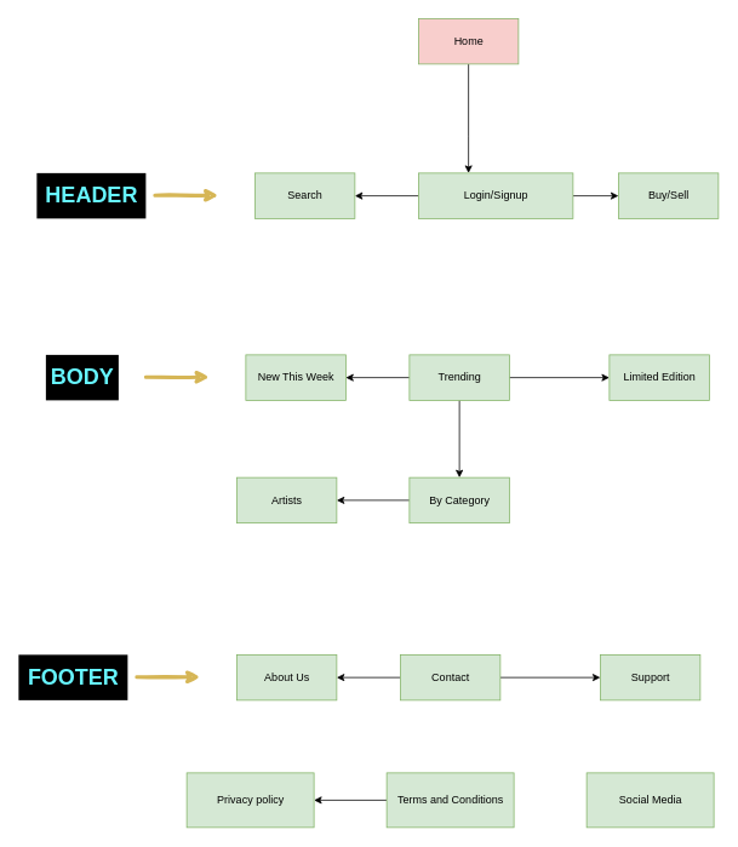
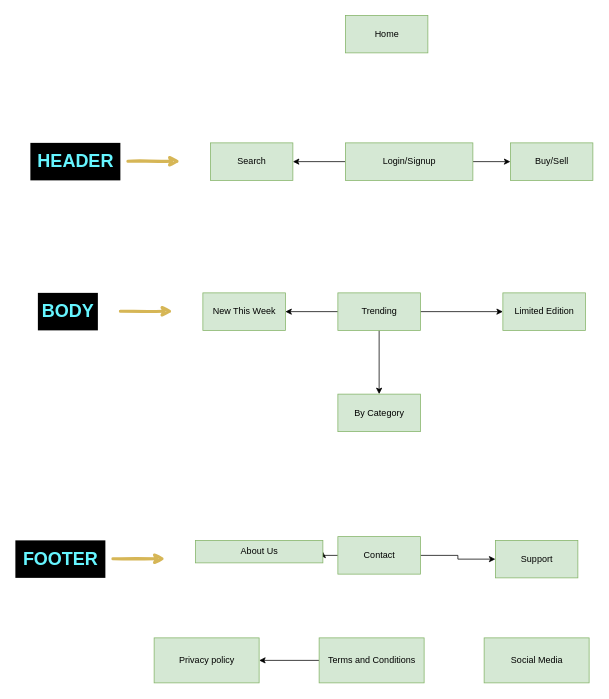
- <mxCell id="3" value="Home" style="html=1;fillColor=#f8cecc;strokeColor=#82b366;" parent="1" vertex="1"><mxGeometry x="460" y="20" width="110" height="50" as="geometry" /></mxCell>
+ <mxCell id="3" value="Home" style="html=1;fillColor=#d5e8d4;strokeColor=#82b366;" parent="1" vertex="1"><mxGeometry x="460" y="20" width="110" height="50" as="geometry" /></mxCell>
- <mxCell id="2" value="" style="edgeStyle=orthogonalEdgeStyle;rounded=0;orthogonalLoop=1;jettySize=auto;html=1;" parent="1" source="3" target="6" edge="1"><mxGeometry relative="1" as="geometry"><Array as="points"><mxPoint x="515" y="150" /><mxPoint x="515" y="150" /></Array></mxGeometry></mxCell>
- <mxCell id="21" value="Artists" style="html=1;fillColor=#d5e8d4;strokeColor=#82b366;" parent="1" vertex="1"><mxGeometry y="525" width="110" height="50" as="geometry" x="260" /></mxCell>
- <mxCell id="19" value="" style="edgeStyle=orthogonalEdgeStyle;rounded=0;sketch=0;jumpSize=1;orthogonalLoop=1;jettySize=auto;html=1;shadow=0;strokeColor=#000000;strokeWidth=1;" parent="1" source="20" target="21" edge="1"><mxGeometry relative="1" as="geometry" /></mxCell>
- <mxCell id="28" value="About Us" style="html=1;fillColor=#d5e8d4;strokeColor=#82b366;" parent="1" vertex="1"><mxGeometry y="720" width="110" height="50" as="geometry" x="260" /></mxCell>
+ <mxCell id="28" value="About Us" style="html=1;fillColor=#d5e8d4;strokeColor=#82b366;" parent="1" vertex="1"><mxGeometry x="260" y="720" width="170" height="30" as="geometry" /></mxCell>
- <mxCell id="24" value="Contact" style="html=1;fillColor=#d5e8d4;strokeColor=#82b366;" parent="1" vertex="1"><mxGeometry x="440" y="720" width="110" height="50" as="geometry" /></mxCell>
+ <mxCell id="24" value="Contact" style="html=1;fillColor=#d5e8d4;strokeColor=#82b366;" parent="1" vertex="1"><mxGeometry x="450" y="715" width="110" height="50" as="geometry" /></mxCell>
